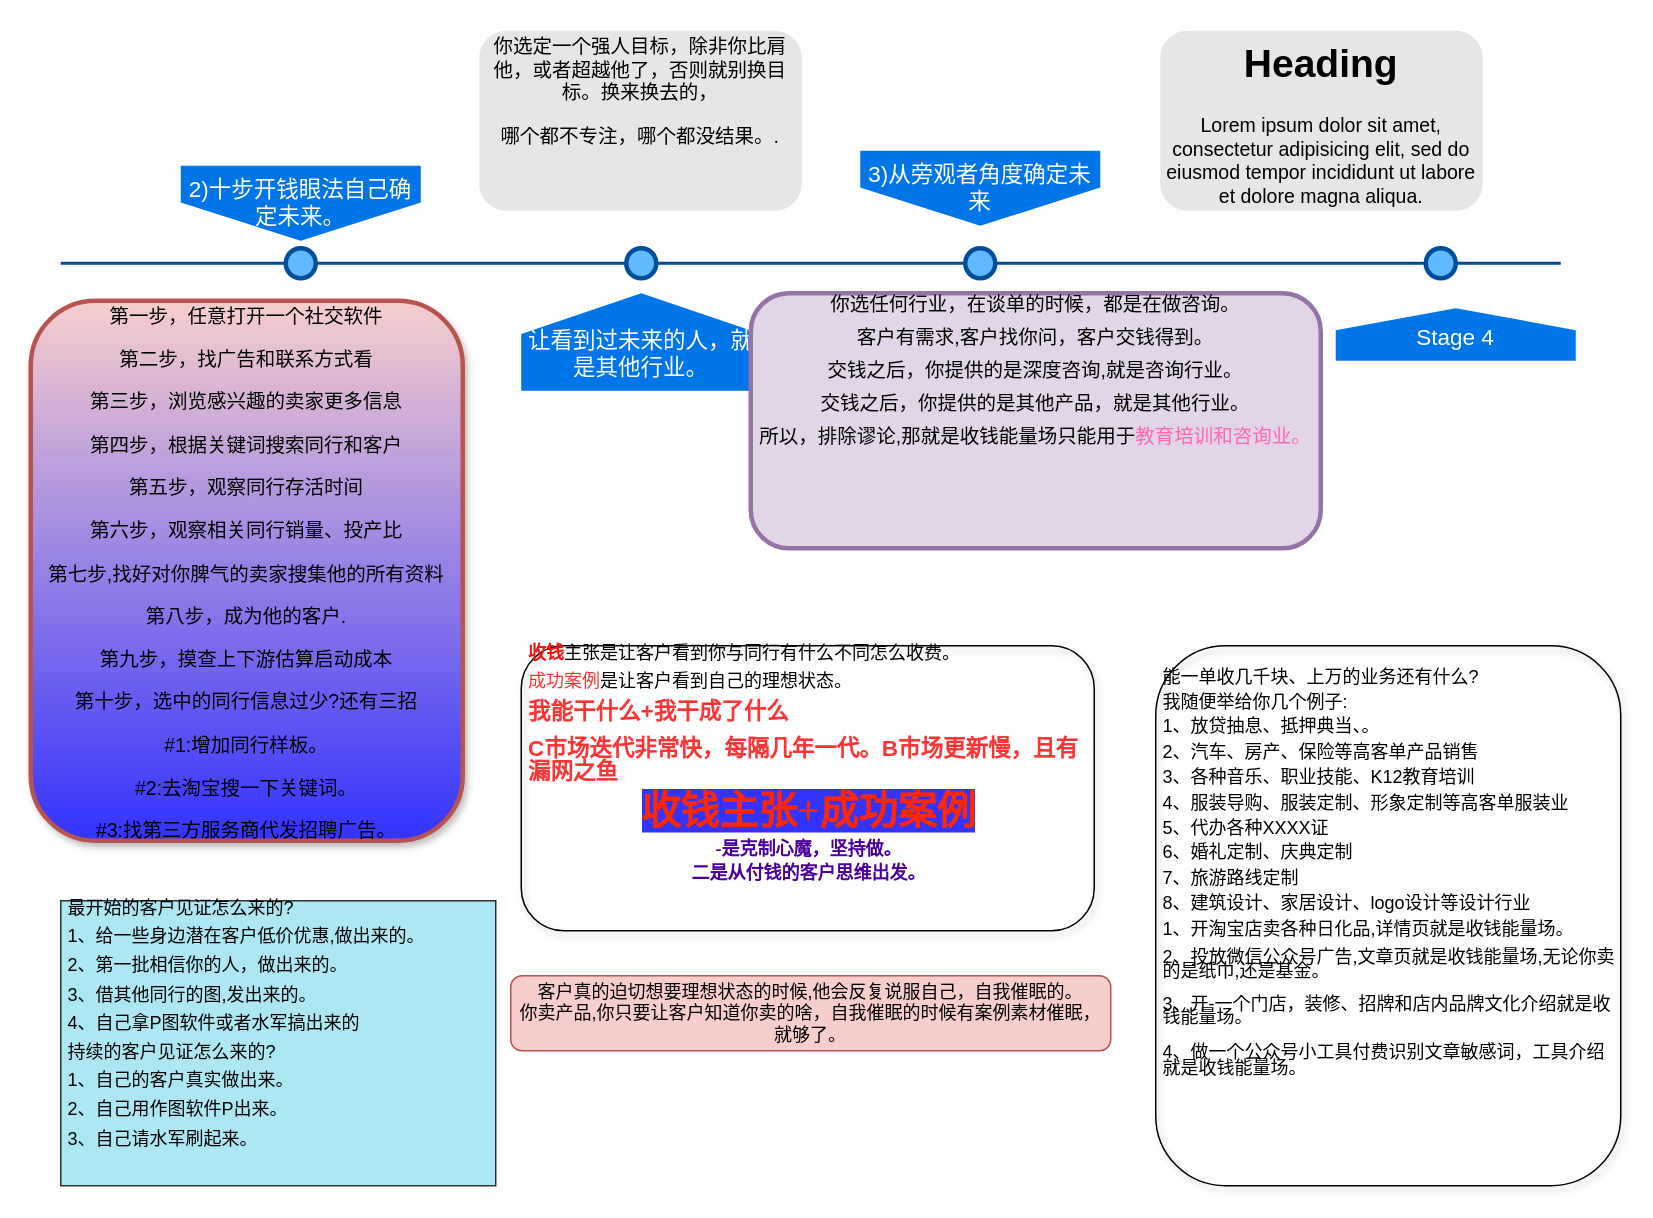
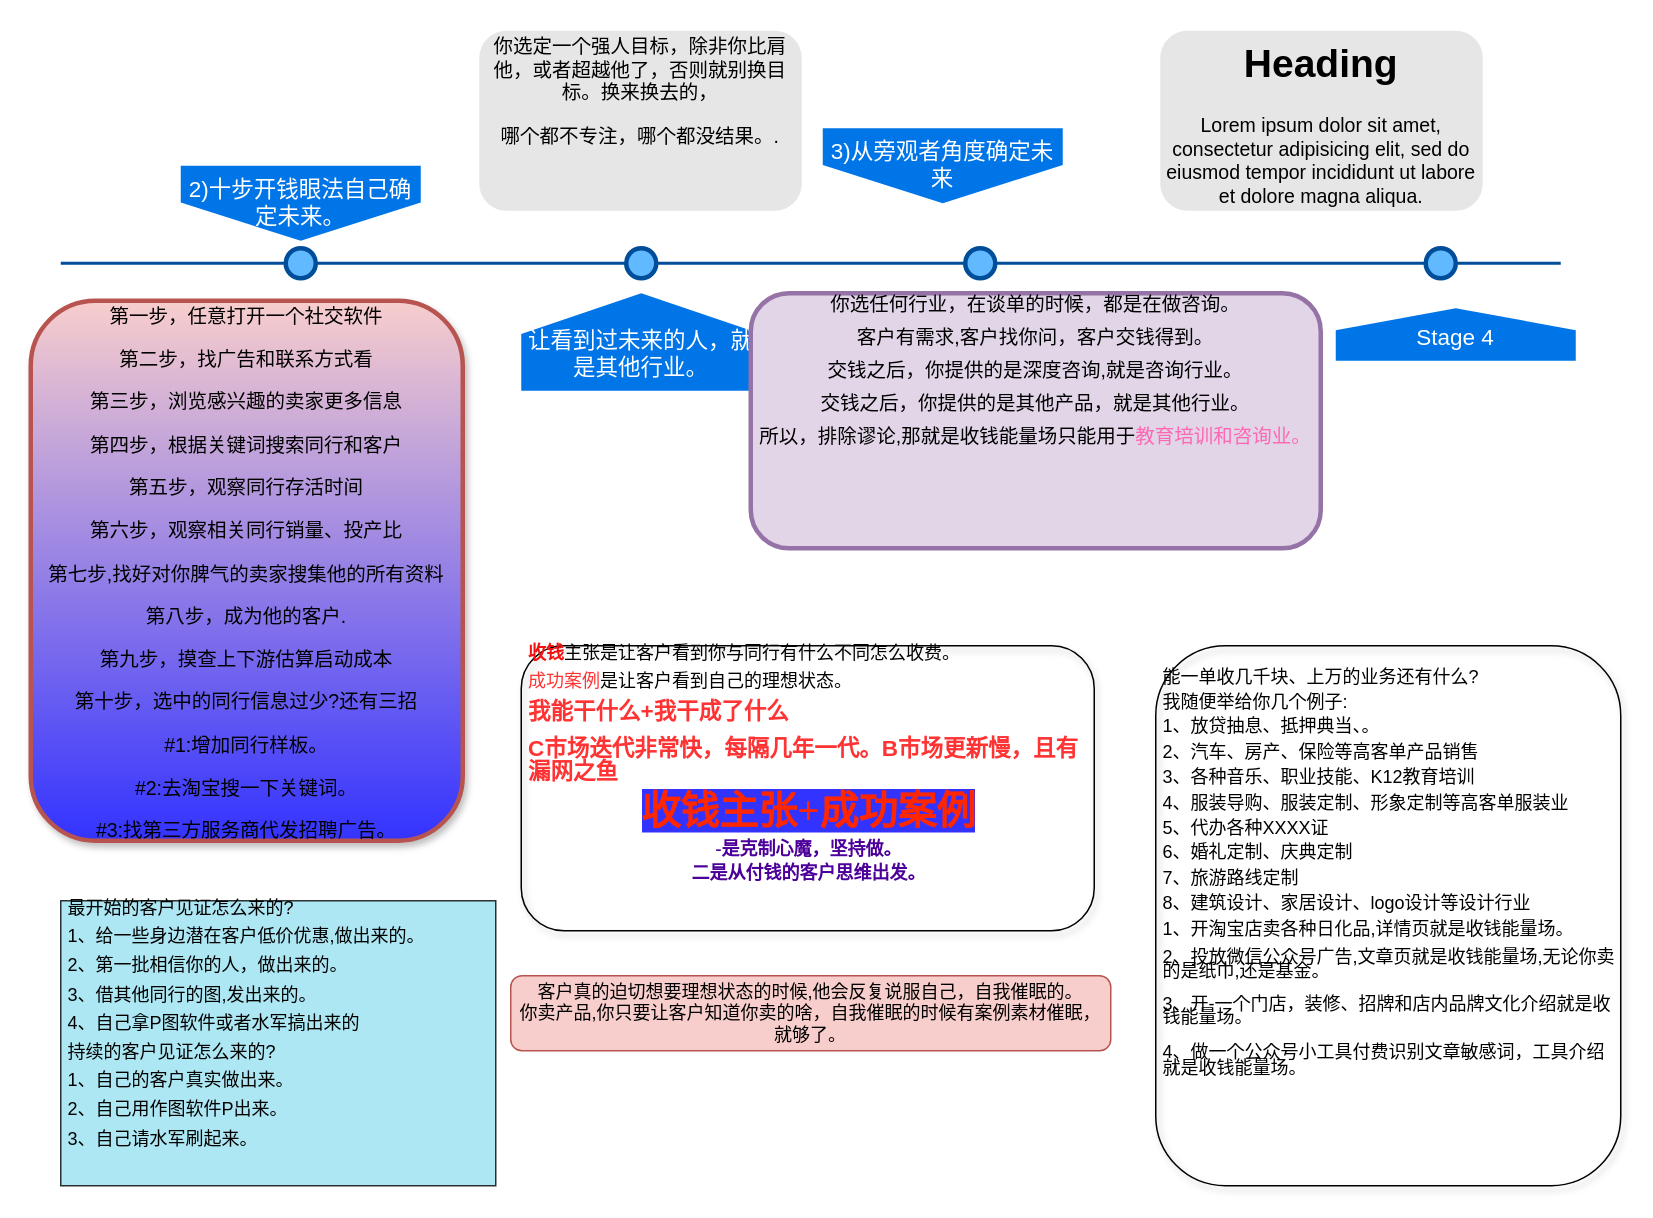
- <mxCell id="4" value="3)从旁观者角度确定未来" style="shape=offPageConnector;whiteSpace=wrap;html=1;fillColor=#0075E8;fontSize=15;fontColor=#FFFFFF;size=0.509;verticalAlign=top;strokeColor=none;" parent="1" vertex="1"><mxGeometry x="573" y="100" width="160" height="50" as="geometry" /></mxCell>
+ <mxCell id="4" value="3)从旁观者角度确定未来" style="shape=offPageConnector;whiteSpace=wrap;html=1;fillColor=#0075E8;fontSize=15;fontColor=#FFFFFF;size=0.509;verticalAlign=top;strokeColor=none;" parent="1" vertex="1"><mxGeometry x="548" y="85" width="160" height="50" as="geometry" /></mxCell>
